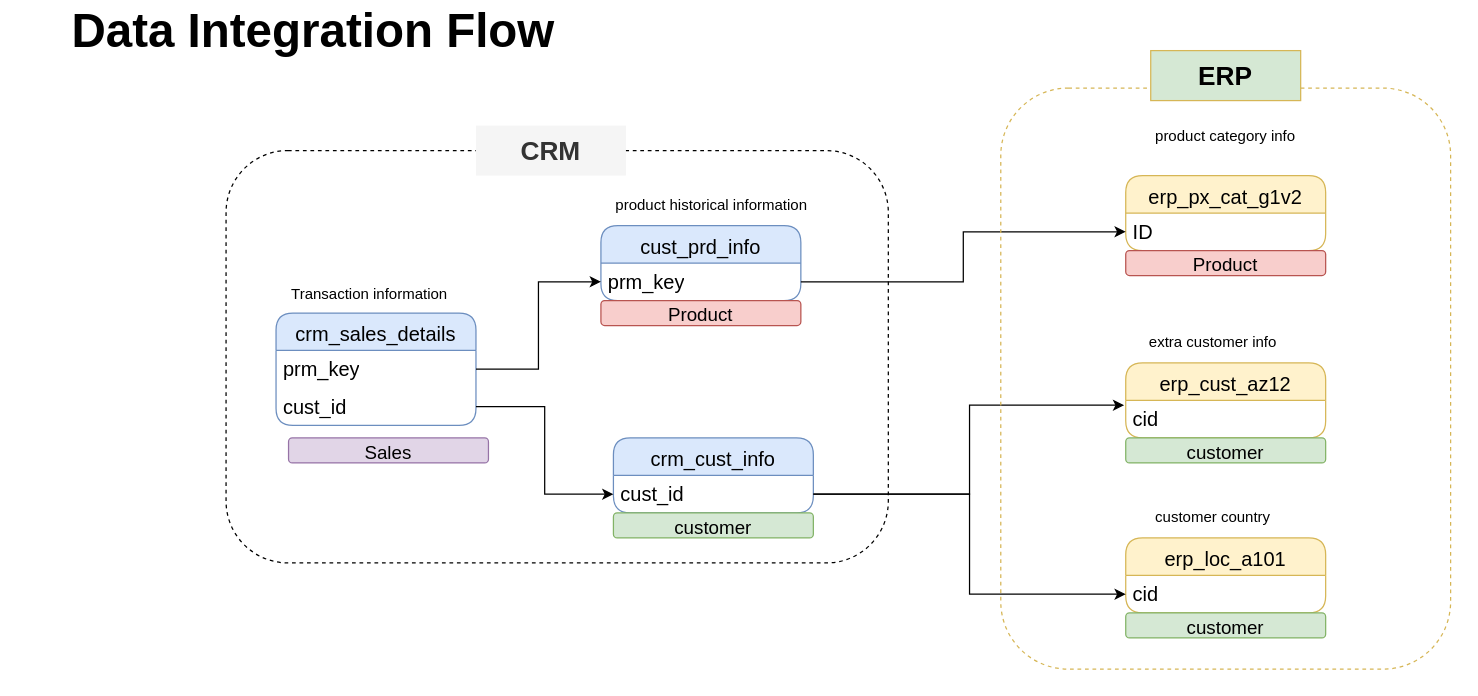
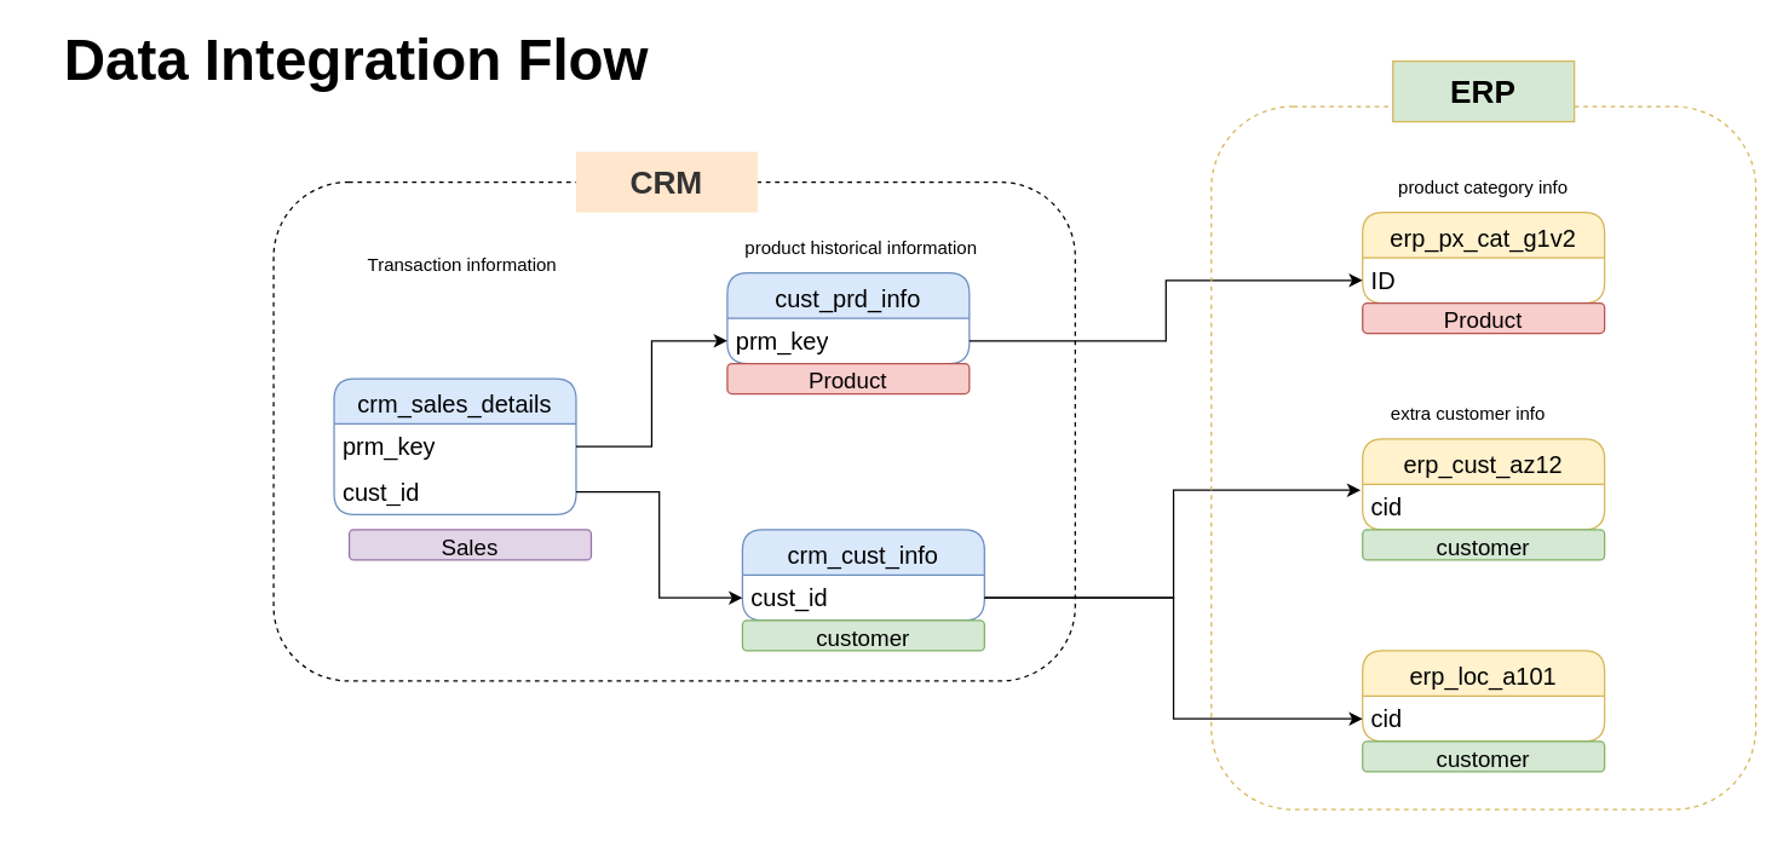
- <mxCell id="2" value="Data Integration Flow" style="text;html=1;align=center;verticalAlign=middle;whiteSpace=wrap;rounded=0;fontSize=38;fontStyle=1" parent="1" vertex="1"><mxGeometry x="35" y="5" width="430" height="40" as="geometry" /></mxCell>
+ <mxCell id="2" value="Data Integration Flow" style="text;html=1;align=center;verticalAlign=middle;whiteSpace=wrap;rounded=0;fontSize=38;fontStyle=1" parent="1" vertex="1"><mxGeometry x="20" y="20" width="430" height="40" as="geometry" /></mxCell>
- <mxCell id="22" value="product category info" style="text;whiteSpace=wrap;align=center;" parent="1" vertex="1"><mxGeometry x="900" y="95" width="160" height="30" as="geometry" /></mxCell>
+ <mxCell id="22" value="product category info" style="text;whiteSpace=wrap;align=center;" parent="1" vertex="1"><mxGeometry x="900" y="110" width="160" height="30" as="geometry" /></mxCell>
- <mxCell id="27" value="&lt;font style=&quot;font-size: 21px;&quot;&gt;CRM&lt;/font&gt;" style="rounded=0;whiteSpace=wrap;html=1;fillColor=#f5f5f5;fontColor=#333333;strokeColor=none;fontStyle=1" parent="1" vertex="1"><mxGeometry x="380" y="100" width="120" height="40" as="geometry" /></mxCell>
+ <mxCell id="27" value="&lt;font style=&quot;font-size: 21px;&quot;&gt;CRM&lt;/font&gt;" style="rounded=0;whiteSpace=wrap;html=1;fillColor=#ffe6cc;fontColor=#333333;strokeColor=none;fontStyle=1;" parent="1" vertex="1"><mxGeometry x="380" y="100" width="120" height="40" as="geometry" /></mxCell>
- <mxCell id="8" value="Transaction information" style="text;html=1;align=center;verticalAlign=middle;whiteSpace=wrap;rounded=0;" parent="1" vertex="1"><mxGeometry x="230" y="220" width="130" height="30" as="geometry" /></mxCell>
+ <mxCell id="8" value="Transaction information" style="text;html=1;align=center;verticalAlign=middle;whiteSpace=wrap;rounded=0;" parent="1" vertex="1"><mxGeometry x="240" y="160" width="130" height="30" as="geometry" /></mxCell>
- <mxCell id="19" value="customer country" style="text;whiteSpace=wrap;align=center;" parent="1" vertex="1"><mxGeometry x="890" y="400" width="160" height="30" as="geometry" /></mxCell>
